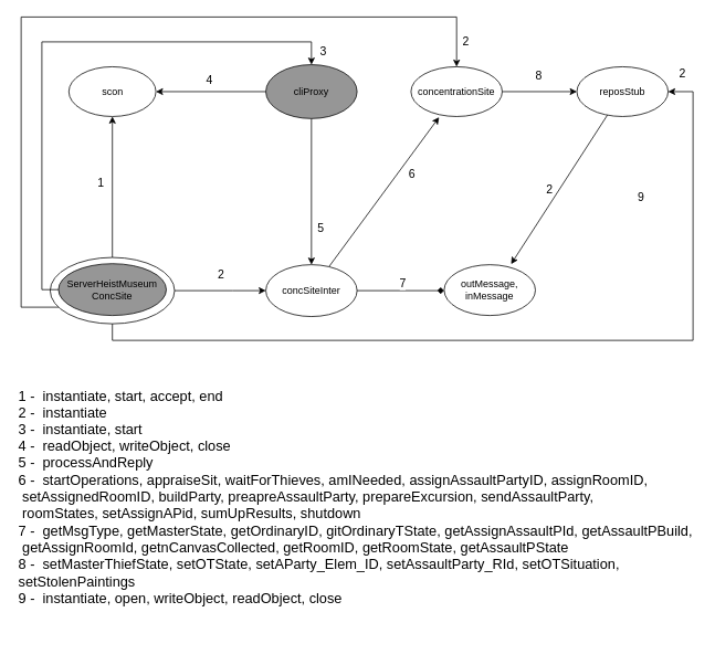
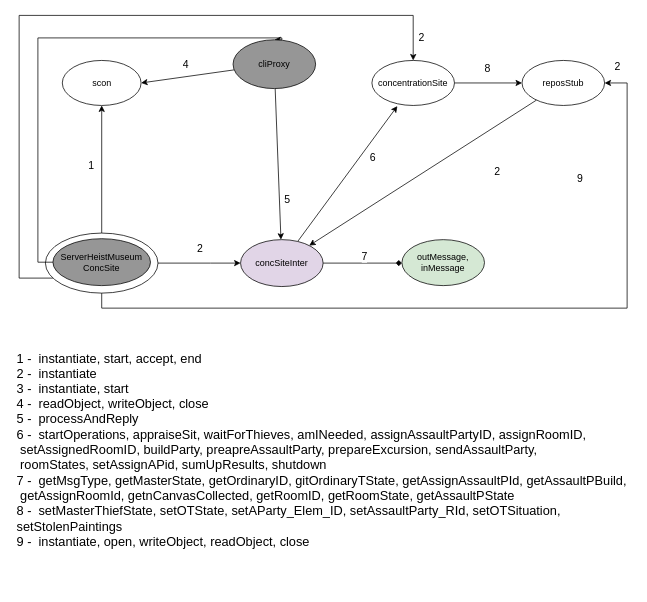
- <mxCell id="22" value="cliProxy" style="ellipse;whiteSpace=wrap;html=1;shadow=0;labelBackgroundColor=none;fillStyle=auto;strokeColor=default;fontFamily=Helvetica;fontSize=12;fontColor=default;fillColor=#969696;gradientColor=none;gradientDirection=north;" vertex="1" parent="1"><mxGeometry x="320" y="77.5" width="110" height="65" as="geometry" /></mxCell>
+ <mxCell id="22" value="cliProxy" style="ellipse;whiteSpace=wrap;html=1;shadow=0;labelBackgroundColor=none;fillStyle=auto;strokeColor=default;fontFamily=Helvetica;fontSize=12;fontColor=default;fillColor=#969696;gradientColor=none;gradientDirection=north;" vertex="1" parent="1"><mxGeometry x="310" y="52.5" width="110" height="65" as="geometry" /></mxCell>
- <mxCell id="28" style="rounded=0;orthogonalLoop=1;jettySize=auto;html=1;entryX=0.733;entryY=-0.012;entryDx=0;entryDy=0;entryPerimeter=0;" edge="1" parent="1" source="29" target="26"><mxGeometry relative="1" as="geometry" /></mxCell>
+ <mxCell id="28" style="rounded=0;orthogonalLoop=1;jettySize=auto;html=1;" edge="1" parent="1" source="29" target="17"><mxGeometry relative="1" as="geometry" /></mxCell>
- <mxCell id="26" value="outMessage, inMessage" style="ellipse;whiteSpace=wrap;html=1;shadow=0;labelBackgroundColor=none;fillStyle=auto;fontFamily=Helvetica;fontSize=12;gradientDirection=north;" vertex="1" parent="1"><mxGeometry x="535" y="318.75" width="110" height="61.25" as="geometry" /></mxCell>
+ <mxCell id="26" value="outMessage, inMessage" style="ellipse;whiteSpace=wrap;html=1;shadow=0;labelBackgroundColor=none;fillStyle=auto;fontFamily=Helvetica;fontSize=12;gradientDirection=north;fillColor=#d5e8d4;" vertex="1" parent="1"><mxGeometry x="535" y="318.75" width="110" height="61.25" as="geometry" /></mxCell>
- <mxCell id="17" value="concSiteInter" style="ellipse;whiteSpace=wrap;html=1;shadow=0;labelBackgroundColor=none;fillStyle=auto;fontFamily=Helvetica;fontSize=12;gradientDirection=north;" vertex="1" parent="1"><mxGeometry x="320" y="318.75" width="110" height="62.5" as="geometry" /></mxCell>
+ <mxCell id="17" value="concSiteInter" style="ellipse;whiteSpace=wrap;html=1;shadow=0;labelBackgroundColor=none;fillStyle=auto;fontFamily=Helvetica;fontSize=12;gradientDirection=north;fillColor=#e1d5e7;" vertex="1" parent="1"><mxGeometry x="320" y="318.75" width="110" height="62.5" as="geometry" /></mxCell>
